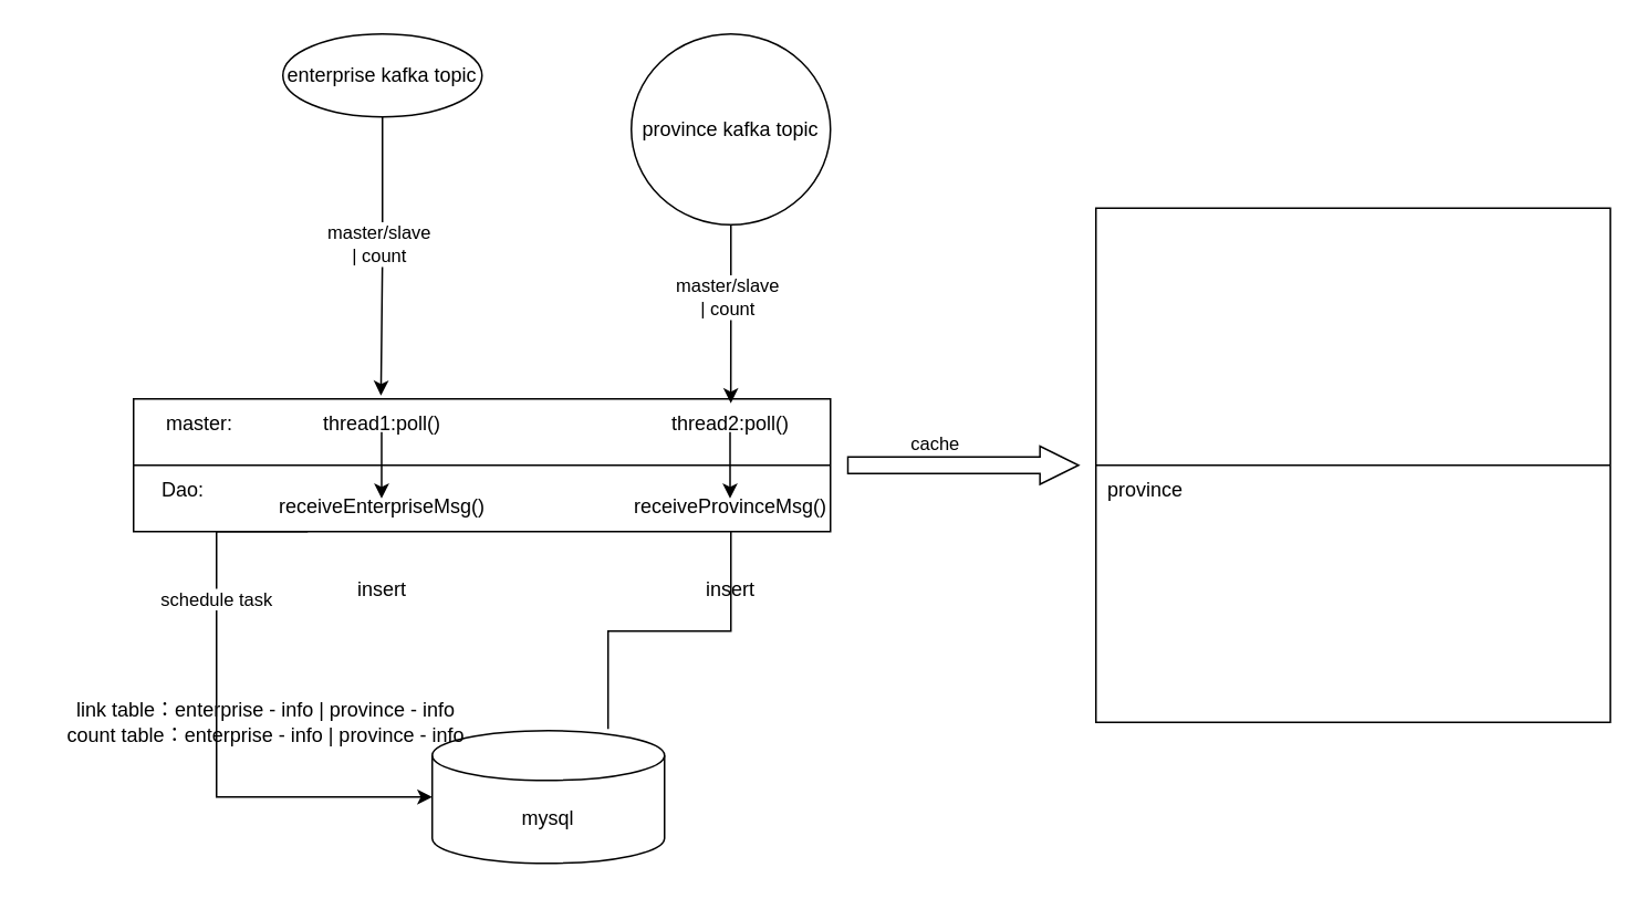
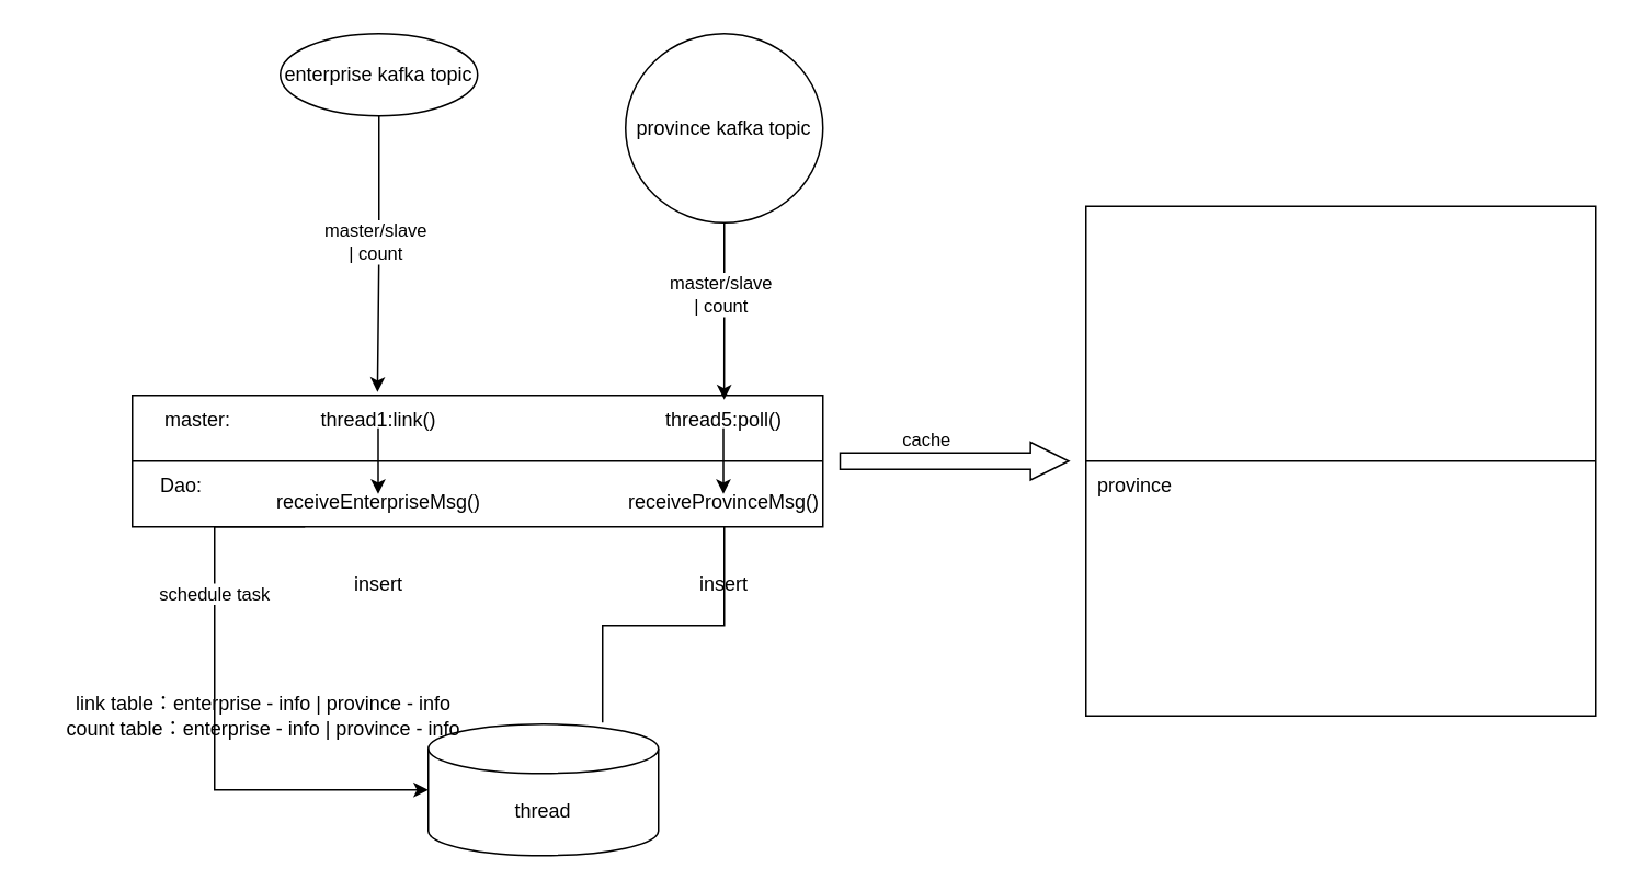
- <mxCell id="12" value="thread1:poll()" style="text;html=1;strokeColor=none;fillColor=none;align=center;verticalAlign=middle;whiteSpace=wrap;rounded=0;" vertex="1" parent="1"><mxGeometry x="200" y="240" width="60" height="30" as="geometry" /></mxCell>
+ <mxCell id="12" value="thread1:link()" style="text;html=1;strokeColor=none;fillColor=none;align=center;verticalAlign=middle;whiteSpace=wrap;rounded=0;" vertex="1" parent="1"><mxGeometry x="200" y="240" width="60" height="30" as="geometry" /></mxCell>
- <mxCell id="13" value="thread2:poll()" style="text;html=1;strokeColor=none;fillColor=none;align=center;verticalAlign=middle;whiteSpace=wrap;rounded=0;" vertex="1" parent="1"><mxGeometry x="410" y="240" width="60" height="30" as="geometry" /></mxCell>
+ <mxCell id="13" value="thread5:poll()" style="text;html=1;strokeColor=none;fillColor=none;align=center;verticalAlign=middle;whiteSpace=wrap;rounded=0;" vertex="1" parent="1"><mxGeometry x="410" y="240" width="60" height="30" as="geometry" /></mxCell>
- <mxCell id="14" value="mysql" style="shape=cylinder3;whiteSpace=wrap;html=1;boundedLbl=1;backgroundOutline=1;size=15;" vertex="1" parent="1"><mxGeometry x="260" y="440" width="140" height="80" as="geometry" /></mxCell>
+ <mxCell id="14" value="thread" style="shape=cylinder3;whiteSpace=wrap;html=1;boundedLbl=1;backgroundOutline=1;size=15;" vertex="1" parent="1"><mxGeometry x="260" y="440" width="140" height="80" as="geometry" /></mxCell>
